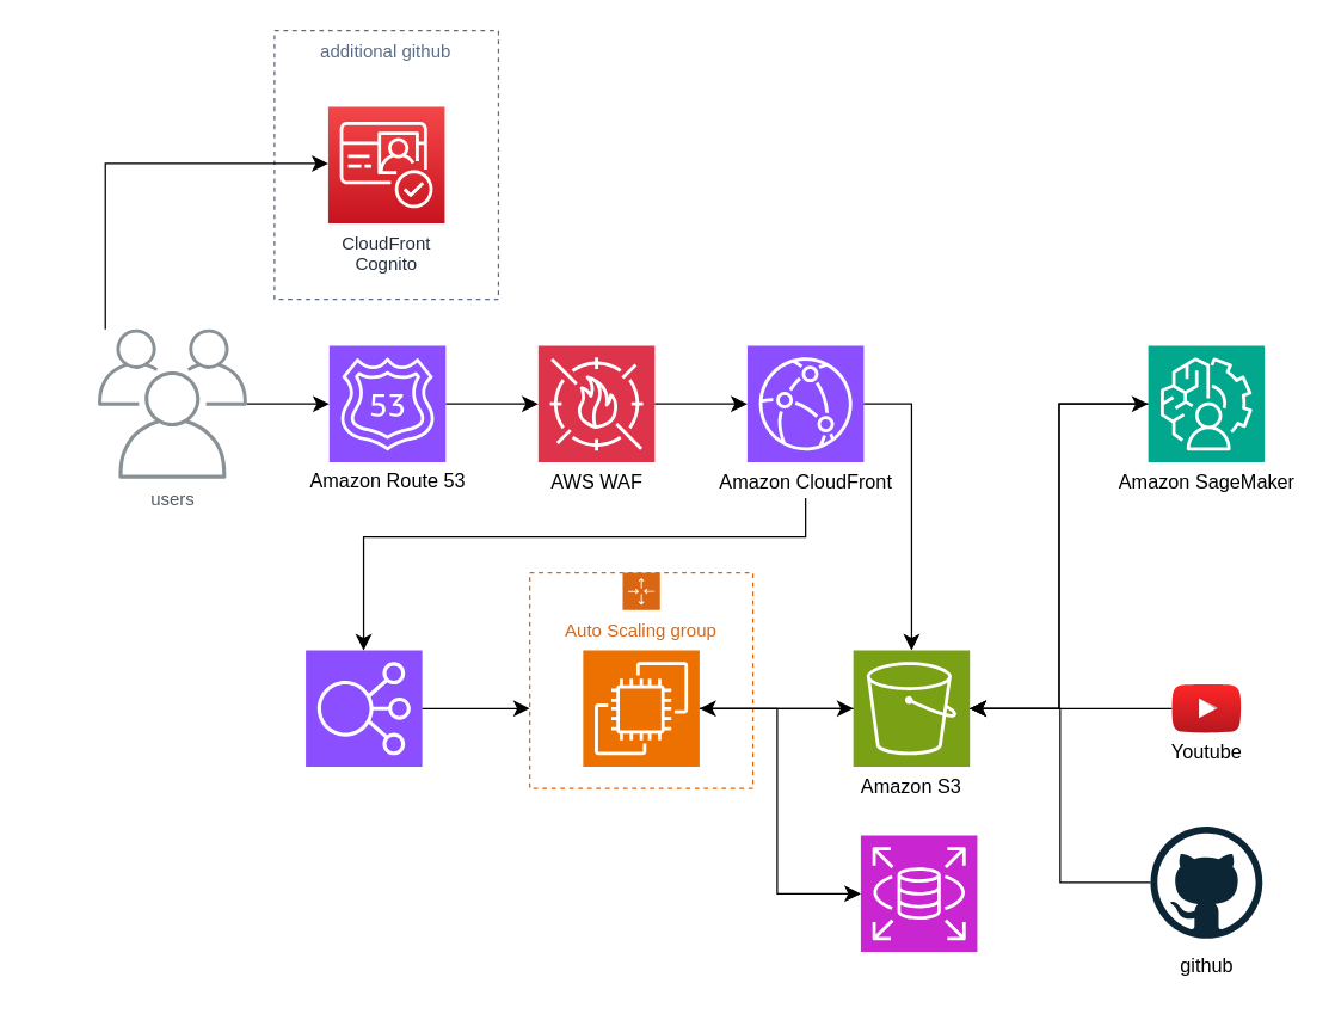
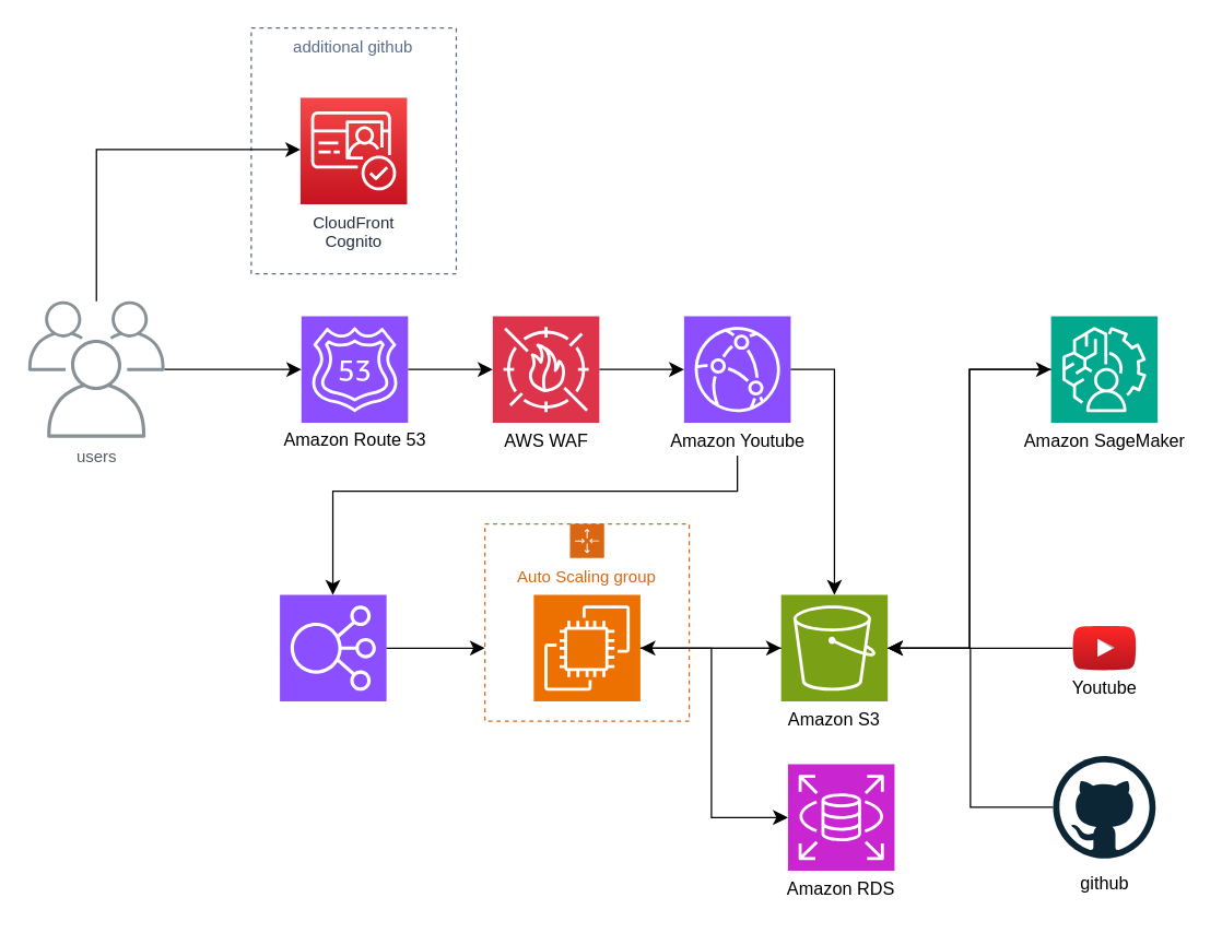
- <mxCell id="5" value="users" style="sketch=0;outlineConnect=0;gradientColor=none;fontColor=#545B64;strokeColor=none;fillColor=#879196;dashed=0;verticalLabelPosition=bottom;verticalAlign=top;align=center;html=1;fontSize=12;fontStyle=0;aspect=fixed;shape=mxgraph.aws4.illustration_users;pointerEvents=1" vertex="1" parent="1"><mxGeometry x="65" y="220" width="100" height="100" as="geometry" /></mxCell>
+ <mxCell id="5" value="users" style="sketch=0;outlineConnect=0;gradientColor=none;fontColor=#545B64;strokeColor=none;fillColor=#879196;dashed=0;verticalLabelPosition=bottom;verticalAlign=top;align=center;html=1;fontSize=12;fontStyle=0;aspect=fixed;shape=mxgraph.aws4.illustration_users;pointerEvents=1" vertex="1" parent="1"><mxGeometry x="20" y="220" width="100" height="100" as="geometry" /></mxCell>
- <mxCell id="38" value="&lt;font style=&quot;font-size: 13px;&quot;&gt;Amazon CloudFront&lt;/font&gt;" style="text;html=1;align=center;verticalAlign=middle;whiteSpace=wrap;rounded=0;fontSize=16;" vertex="1" parent="1"><mxGeometry x="473.5" y="309" width="131" height="24" as="geometry" /></mxCell>
+ <mxCell id="38" value="&lt;font style=&quot;font-size: 13px;&quot;&gt;Amazon Youtube&lt;/font&gt;" style="text;html=1;align=center;verticalAlign=middle;whiteSpace=wrap;rounded=0;fontSize=16;" vertex="1" parent="1"><mxGeometry x="473.5" y="309" width="131" height="24" as="geometry" /></mxCell>
+ <mxCell id="25" value="&lt;font style=&quot;font-size: 13px;&quot;&gt;Amazon RDS&lt;/font&gt;" style="text;html=1;align=center;verticalAlign=middle;whiteSpace=wrap;rounded=0;fontSize=16;" vertex="1" parent="23"><mxGeometry y="78" width="90" height="24" as="geometry" /></mxCell>
